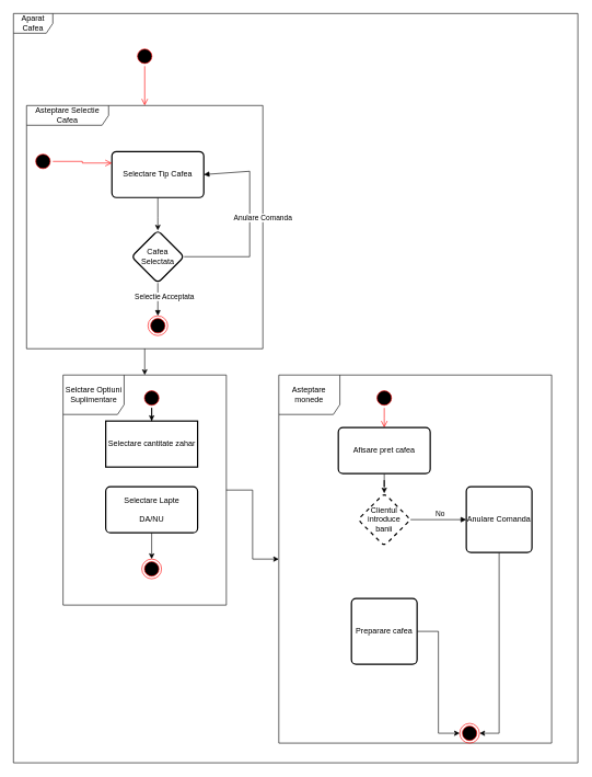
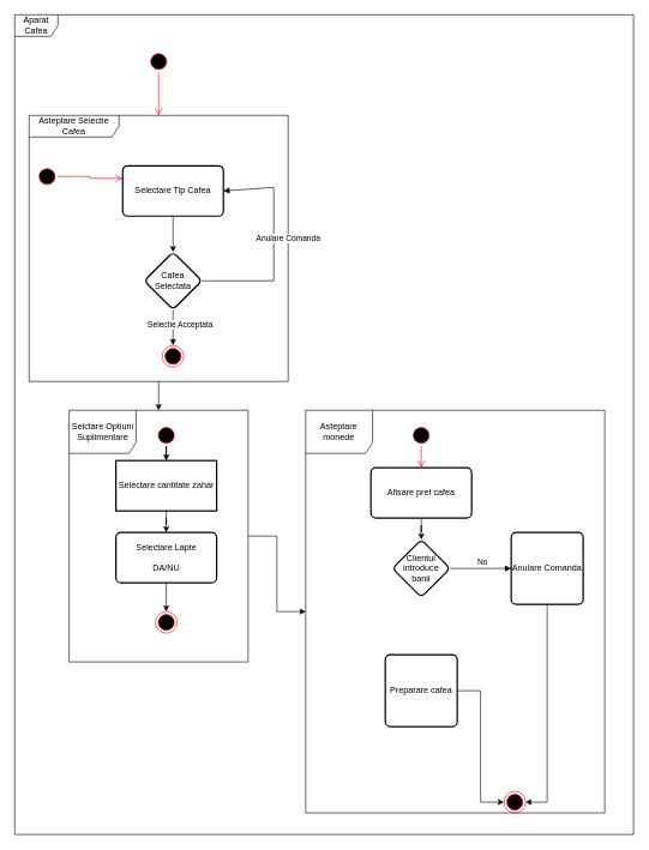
+ <mxCell id="17" value="" style="edgeStyle=orthogonalEdgeStyle;rounded=0;orthogonalLoop=1;jettySize=auto;html=1;" edge="1" parent="1" source="18" target="22"><mxGeometry relative="1" as="geometry" /></mxCell>
- <mxCell id="29" value="Clientul introduce banii" style="rhombus;whiteSpace=wrap;html=1;rounded=1;arcSize=14;strokeWidth=2;dashed=1;" vertex="1" parent="1"><mxGeometry x="545" y="750" width="80" height="80" as="geometry" /></mxCell>
+ <mxCell id="29" value="Clientul introduce banii" style="rhombus;whiteSpace=wrap;html=1;rounded=1;arcSize=14;strokeWidth=2;" vertex="1" parent="1"><mxGeometry x="545" y="750" width="80" height="80" as="geometry" /></mxCell>
